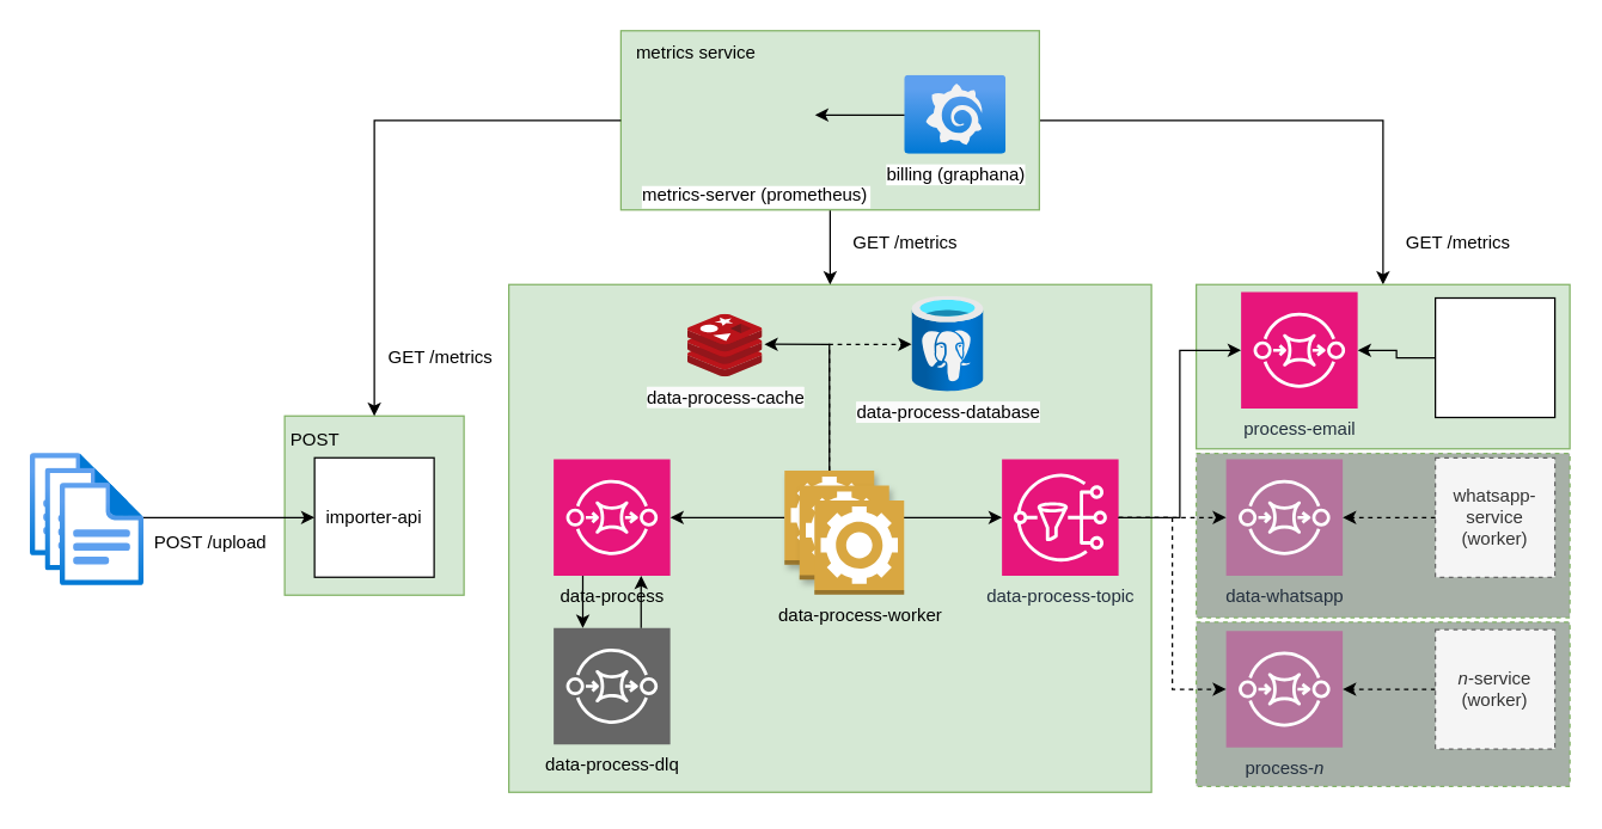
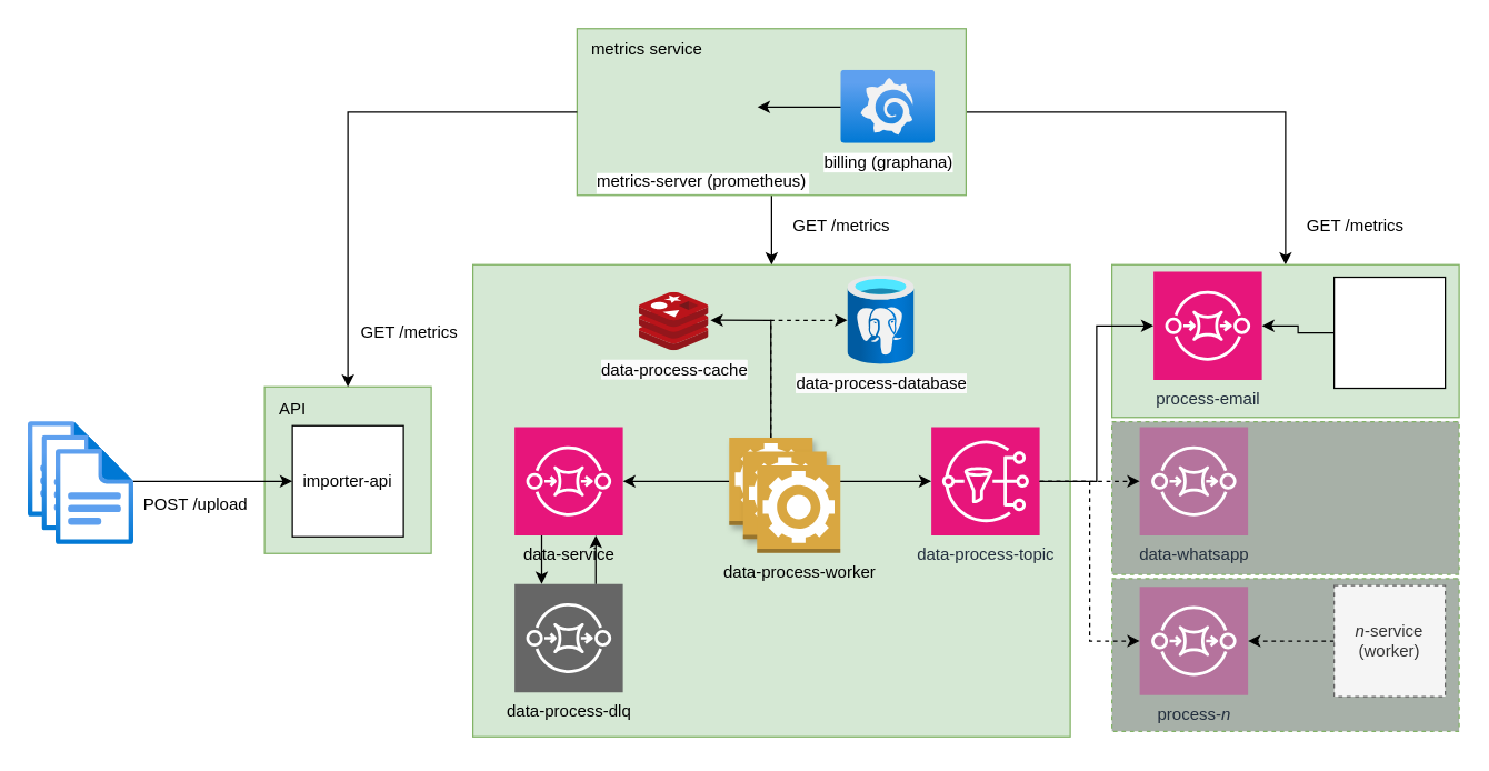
- <mxCell id="40" value="POST" style="text;html=1;align=center;verticalAlign=middle;resizable=0;points=[];autosize=1;strokeColor=none;fillColor=none;" parent="1" vertex="1"><mxGeometry x="190" y="279" width="40" height="30" as="geometry" /></mxCell>
+ <mxCell id="40" value="API" style="text;html=1;align=center;verticalAlign=middle;resizable=0;points=[];autosize=1;strokeColor=none;fillColor=none;" parent="1" vertex="1"><mxGeometry x="190" y="279" width="40" height="30" as="geometry" /></mxCell>
- <mxCell id="37" style="edgeStyle=orthogonalEdgeStyle;rounded=0;orthogonalLoop=1;jettySize=auto;html=1;entryX=1;entryY=0.5;entryDx=0;entryDy=0;entryPerimeter=0;dashed=1;" parent="1" source="36" target="30" edge="1"><mxGeometry relative="1" as="geometry" /></mxCell>
- <mxCell id="36" value="whatsapp-service&lt;div&gt;(worker)&lt;/div&gt;" style="whiteSpace=wrap;html=1;aspect=fixed;fillColor=#f5f5f5;fontColor=#333333;strokeColor=#666666;dashed=1;" parent="1" vertex="1"><mxGeometry x="960" y="306" width="80" height="80" as="geometry" /></mxCell>
- <mxCell id="14" value="&lt;span style=&quot;color: rgb(0, 0, 0);&quot;&gt;data-process&lt;/span&gt;" style="sketch=0;points=[[0,0,0],[0.25,0,0],[0.5,0,0],[0.75,0,0],[1,0,0],[0,1,0],[0.25,1,0],[0.5,1,0],[0.75,1,0],[1,1,0],[0,0.25,0],[0,0.5,0],[0,0.75,0],[1,0.25,0],[1,0.5,0],[1,0.75,0]];outlineConnect=0;fontColor=#232F3E;fillColor=#E7157B;strokeColor=#ffffff;dashed=0;verticalLabelPosition=bottom;verticalAlign=top;align=center;html=1;fontSize=12;fontStyle=0;aspect=fixed;shape=mxgraph.aws4.resourceIcon;resIcon=mxgraph.aws4.sqs;" parent="1" vertex="1"><mxGeometry x="370" y="307" width="78" height="78" as="geometry" /></mxCell>
+ <mxCell id="14" value="&lt;span style=&quot;color: rgb(0, 0, 0);&quot;&gt;data-service&lt;/span&gt;" style="sketch=0;points=[[0,0,0],[0.25,0,0],[0.5,0,0],[0.75,0,0],[1,0,0],[0,1,0],[0.25,1,0],[0.5,1,0],[0.75,1,0],[1,1,0],[0,0.25,0],[0,0.5,0],[0,0.75,0],[1,0.25,0],[1,0.5,0],[1,0.75,0]];outlineConnect=0;fontColor=#232F3E;fillColor=#E7157B;strokeColor=#ffffff;dashed=0;verticalLabelPosition=bottom;verticalAlign=top;align=center;html=1;fontSize=12;fontStyle=0;aspect=fixed;shape=mxgraph.aws4.resourceIcon;resIcon=mxgraph.aws4.sqs;" parent="1" vertex="1"><mxGeometry x="370" y="307" width="78" height="78" as="geometry" /></mxCell>
